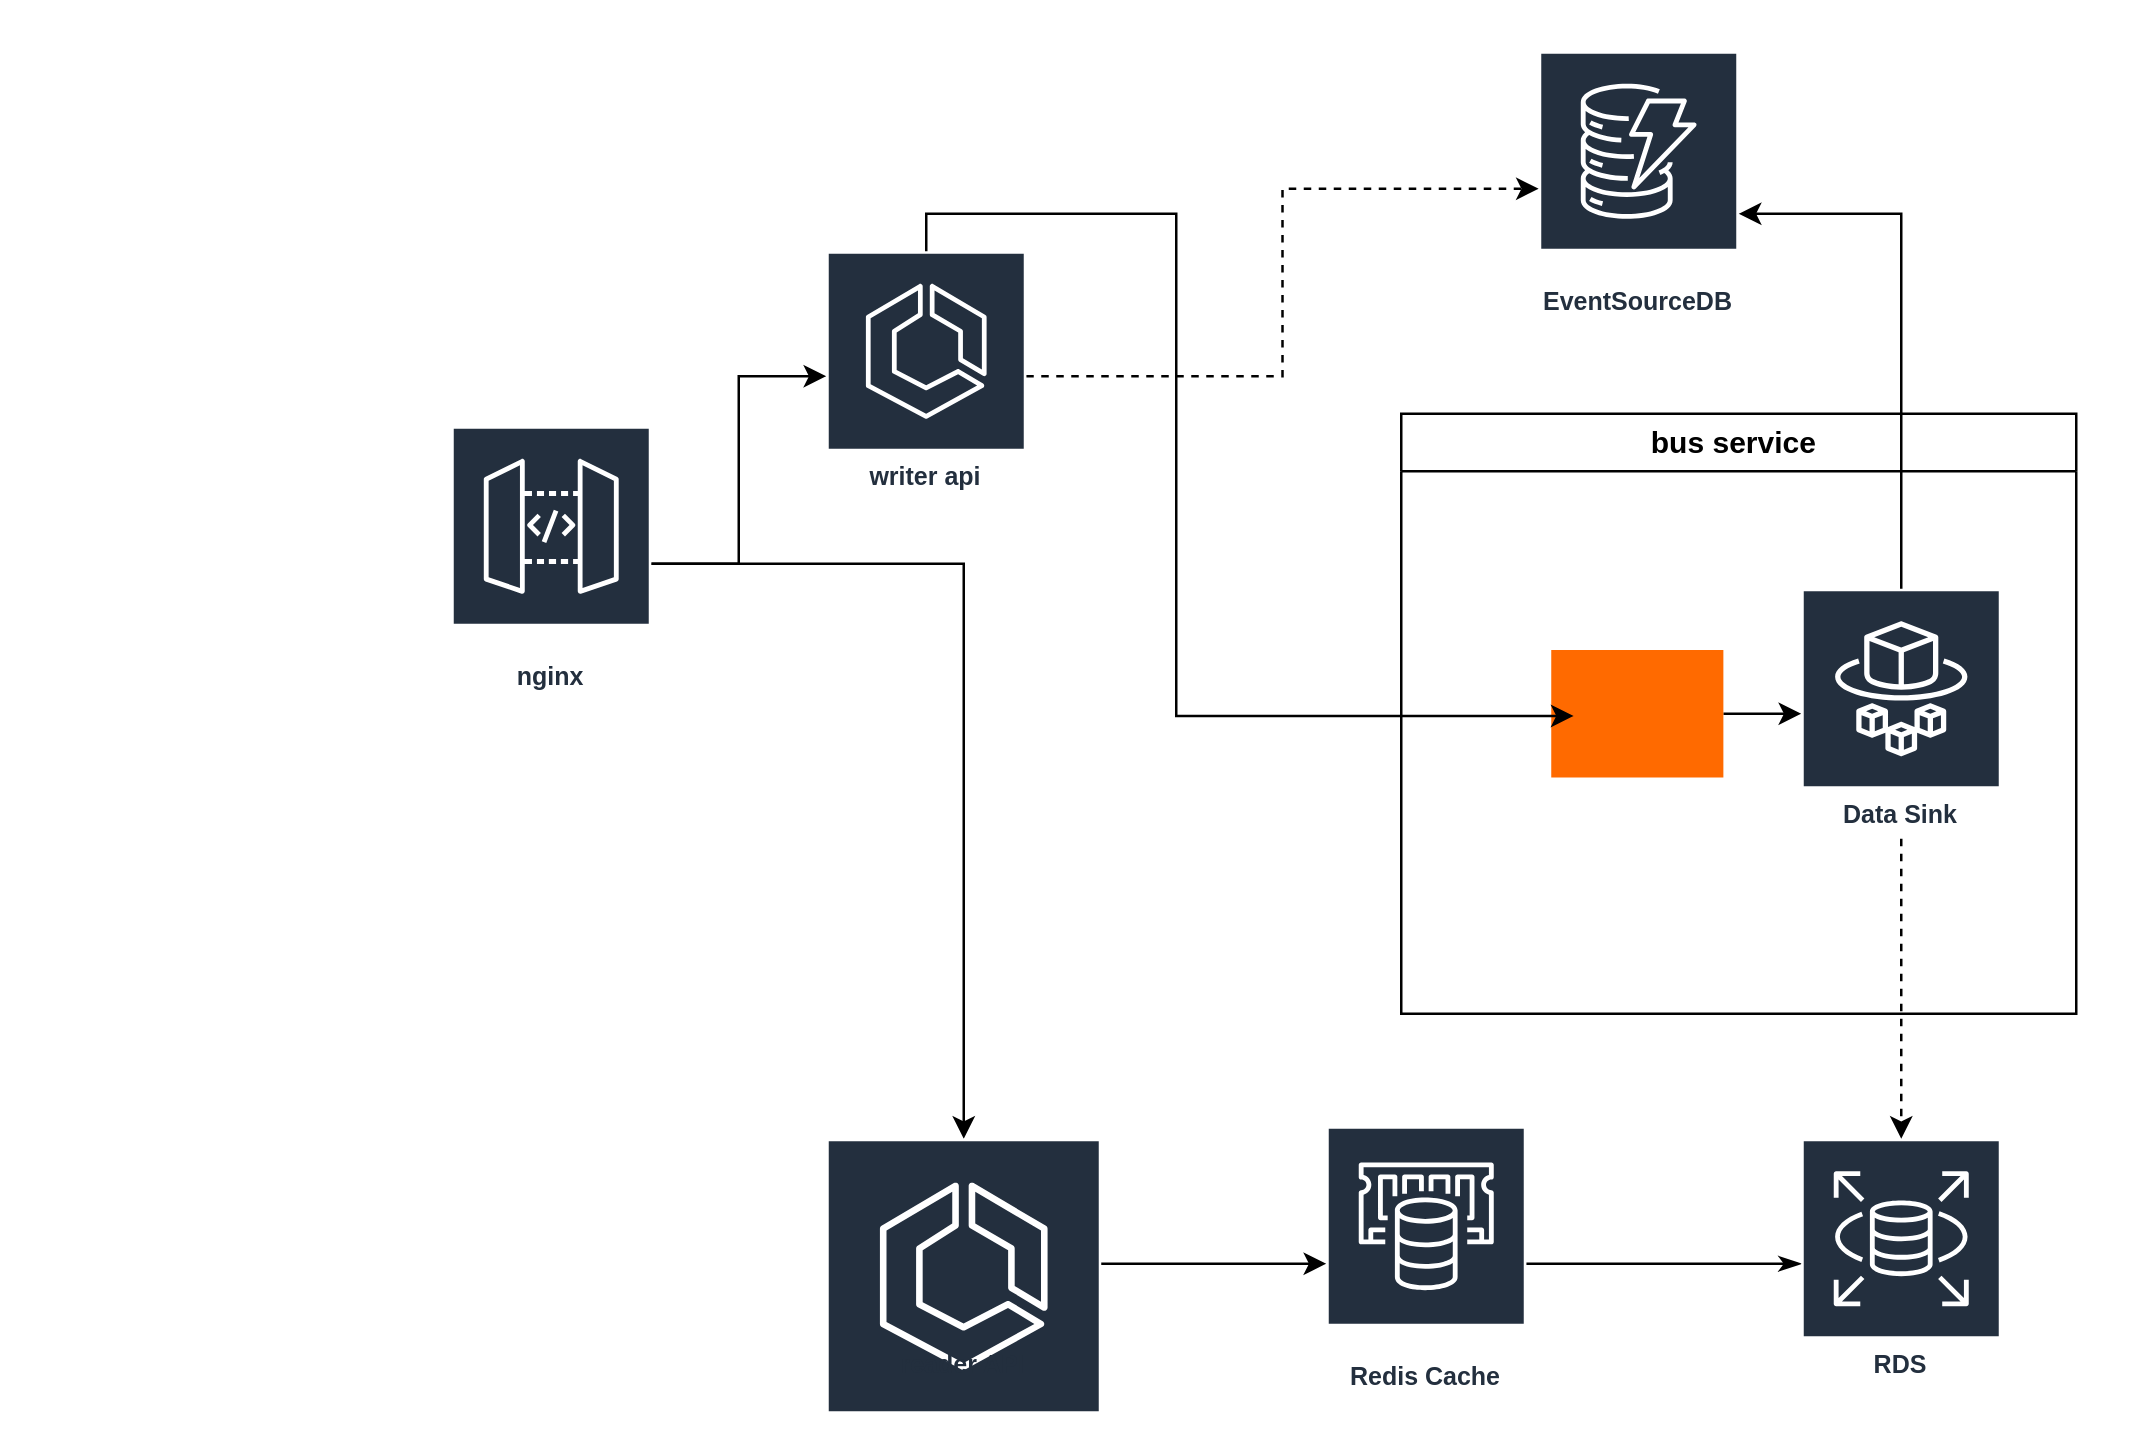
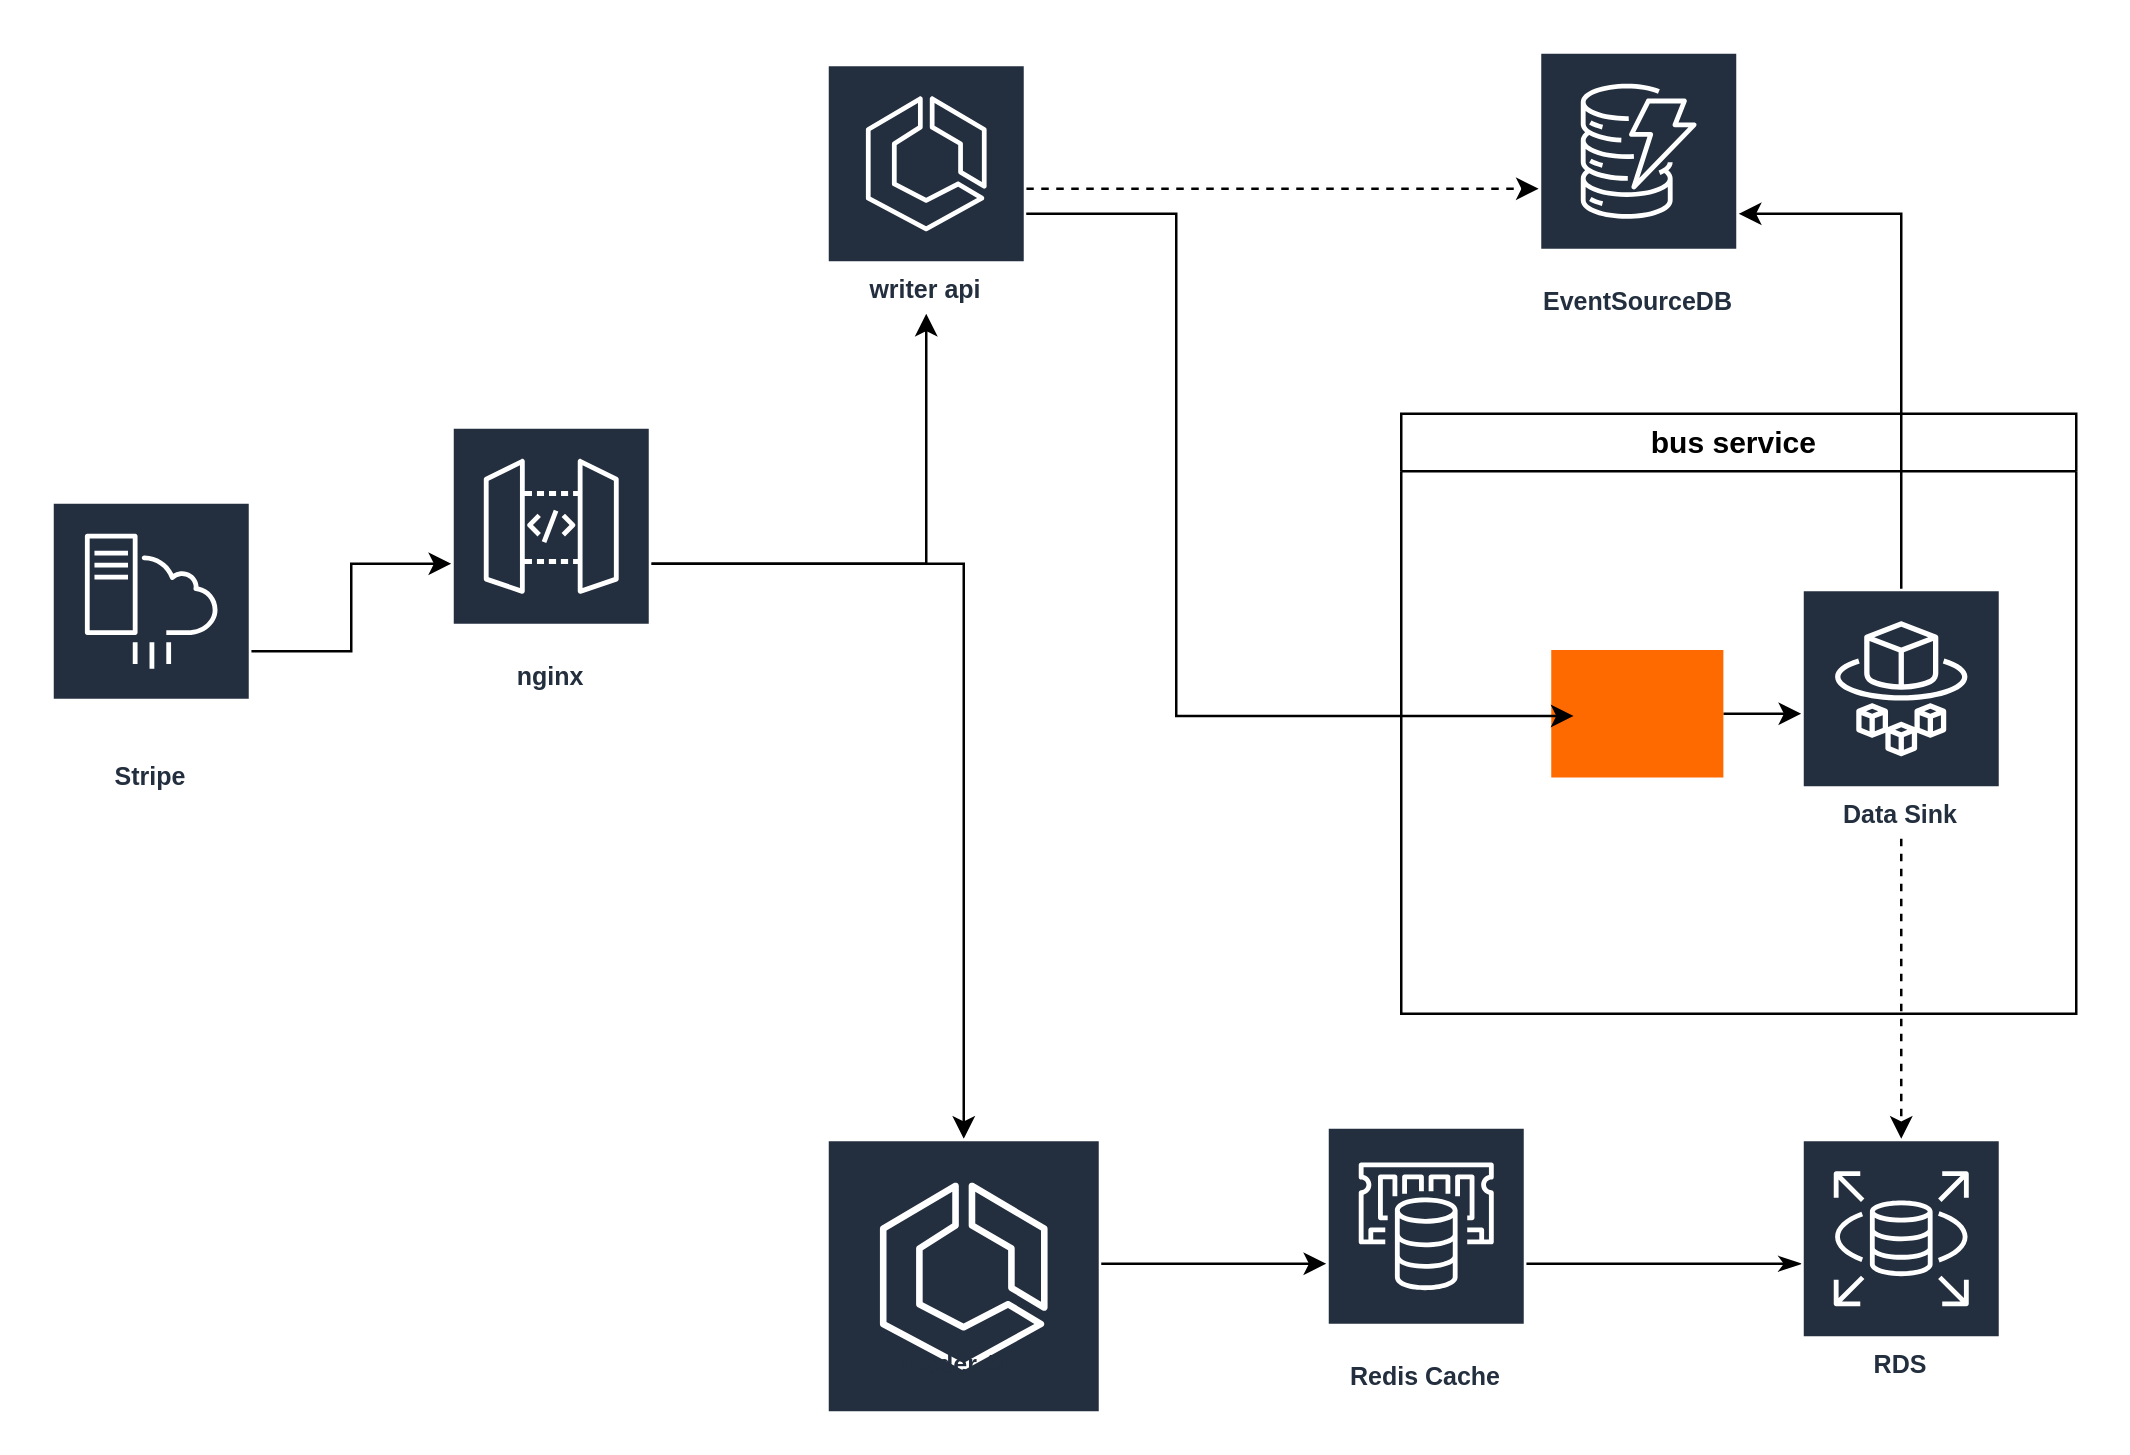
- <mxCell id="6" value="writer api" style="sketch=0;outlineConnect=0;fontColor=#232F3E;gradientColor=none;strokeColor=#ffffff;fillColor=#232F3E;dashed=0;verticalLabelPosition=middle;verticalAlign=bottom;align=center;html=1;whiteSpace=wrap;fontSize=10;fontStyle=1;spacing=3;shape=mxgraph.aws4.productIcon;prIcon=mxgraph.aws4.ecs;" parent="1" vertex="1"><mxGeometry x="330" y="100" width="80" height="100" as="geometry" /></mxCell>
+ <mxCell id="6" value="writer api" style="sketch=0;outlineConnect=0;fontColor=#232F3E;gradientColor=none;strokeColor=#ffffff;fillColor=#232F3E;dashed=0;verticalLabelPosition=middle;verticalAlign=bottom;align=center;html=1;whiteSpace=wrap;fontSize=10;fontStyle=1;spacing=3;shape=mxgraph.aws4.productIcon;prIcon=mxgraph.aws4.ecs;" parent="1" vertex="1"><mxGeometry x="330" y="25" width="80" height="100" as="geometry" /></mxCell>
+ <mxCell id="15" style="edgeStyle=orthogonalEdgeStyle;rounded=0;orthogonalLoop=1;jettySize=auto;html=1;" parent="1" source="16" target="4" edge="1"><mxGeometry relative="1" as="geometry" /></mxCell>
+ <mxCell id="16" value="Stripe" style="sketch=0;outlineConnect=0;fontColor=#232F3E;gradientColor=none;strokeColor=#ffffff;fillColor=#232F3E;dashed=0;verticalLabelPosition=middle;verticalAlign=bottom;align=center;html=1;whiteSpace=wrap;fontSize=10;fontStyle=1;spacing=3;shape=mxgraph.aws4.productIcon;prIcon=mxgraph.aws4.server_migration_service;" parent="1" vertex="1"><mxGeometry x="20" y="200" width="80" height="120" as="geometry" /></mxCell>
